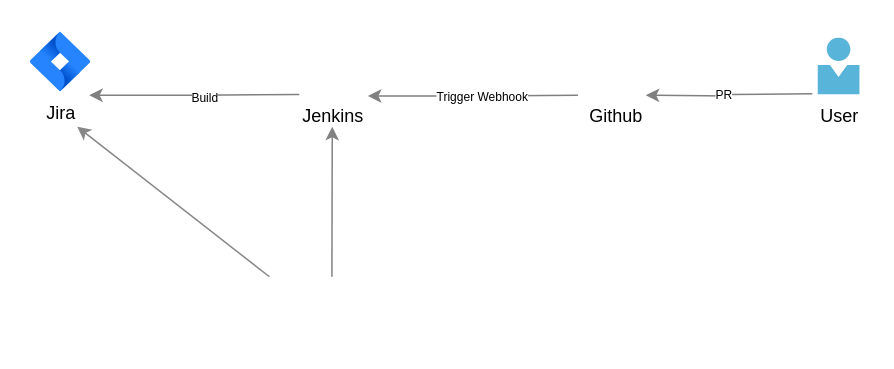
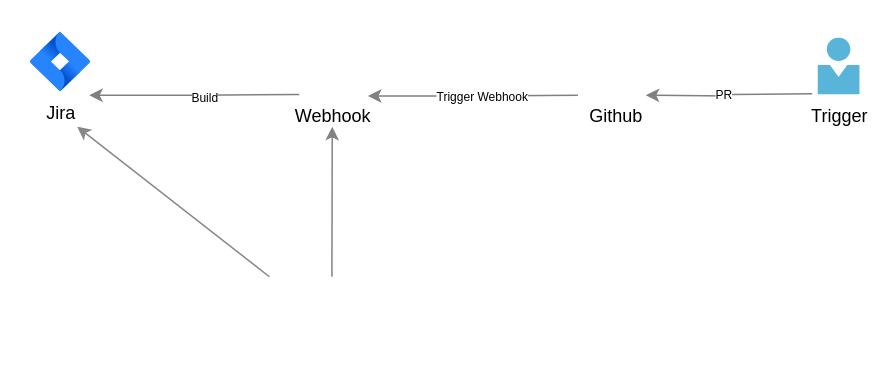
- <mxCell id="6" value="Jenkins" style="shape=image;verticalLabelPosition=bottom;labelBackgroundColor=default;verticalAlign=top;aspect=fixed;imageAspect=0;image=https://upload.wikimedia.org/wikipedia/commons/thumb/e/e9/Jenkins_logo.svg/1200px-Jenkins_logo.svg.png;" vertex="1" parent="1"><mxGeometry x="206.02" y="20" width="31.54" height="43.55" as="geometry" /></mxCell>
+ <mxCell id="6" value="Webhook" style="shape=image;verticalLabelPosition=bottom;labelBackgroundColor=default;verticalAlign=top;aspect=fixed;imageAspect=0;image=https://upload.wikimedia.org/wikipedia/commons/thumb/e/e9/Jenkins_logo.svg/1200px-Jenkins_logo.svg.png;" vertex="1" parent="1"><mxGeometry x="206.02" y="20" width="31.54" height="43.55" as="geometry" /></mxCell>
- <mxCell id="11" value="User" style="image;sketch=0;aspect=fixed;html=1;points=[];align=center;fontSize=12;image=img/lib/mscae/Person.svg;" vertex="1" parent="1"><mxGeometry x="545" y="25" width="28.12" height="38" as="geometry" /></mxCell>
+ <mxCell id="11" value="Trigger" style="image;sketch=0;aspect=fixed;html=1;points=[];align=center;fontSize=12;image=img/lib/mscae/Person.svg;" vertex="1" parent="1"><mxGeometry x="545" y="25" width="28.12" height="38" as="geometry" /></mxCell>
